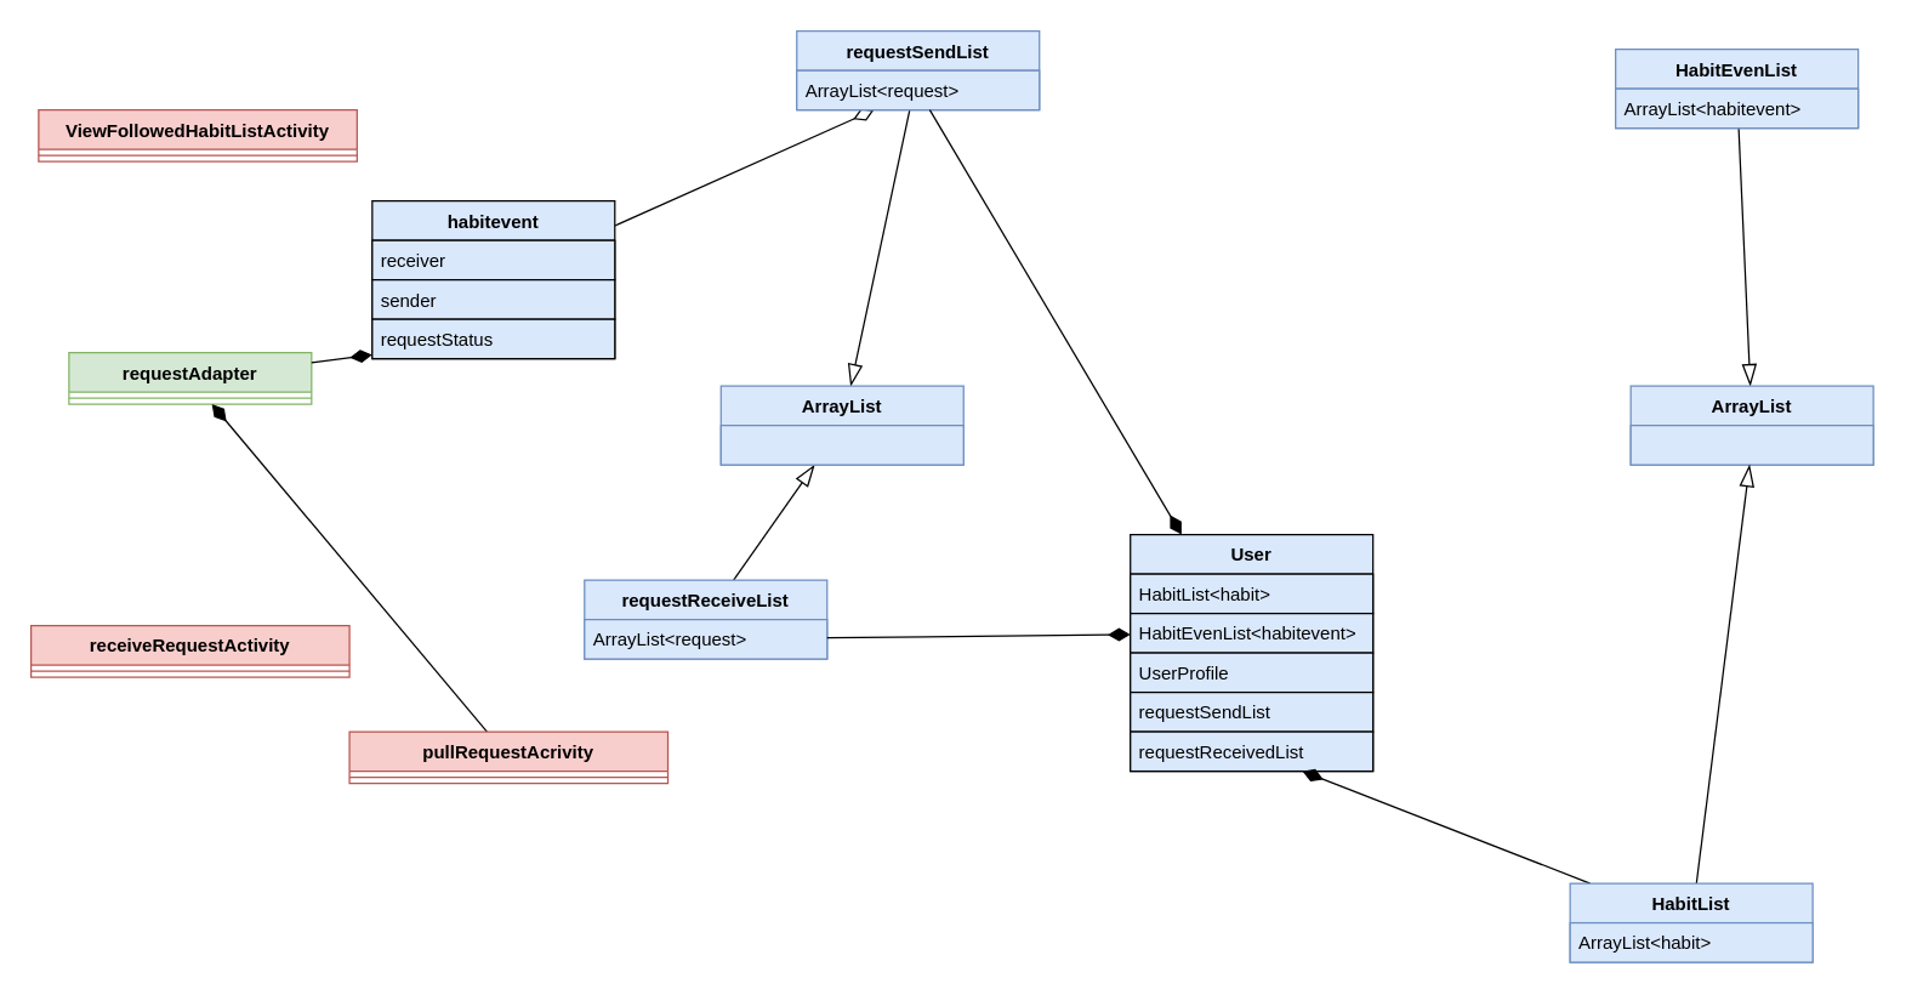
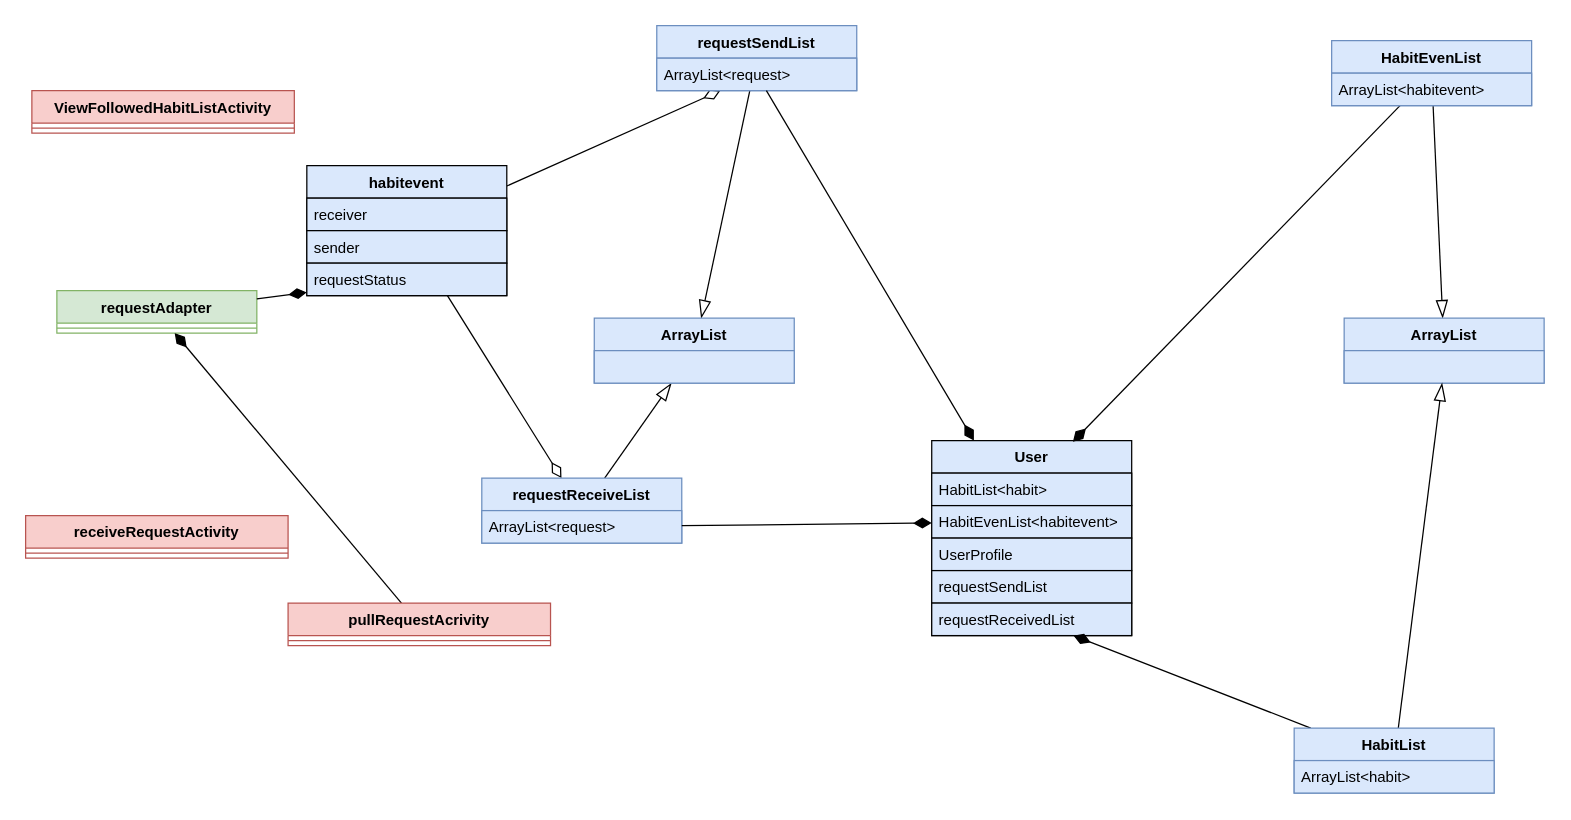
+ <mxCell id="35" style="edgeStyle=none;rounded=0;jumpStyle=line;orthogonalLoop=1;jettySize=auto;html=1;entryX=0.706;entryY=0.006;entryDx=0;entryDy=0;entryPerimeter=0;endArrow=diamondThin;endFill=1;endSize=12;strokeWidth=1;" edge="1" parent="1" source="36" target="26"><mxGeometry relative="1" as="geometry" /></mxCell>
+ <mxCell id="9" style="edgeStyle=none;rounded=0;jumpStyle=line;orthogonalLoop=1;jettySize=auto;html=1;endArrow=diamondThin;endFill=0;endSize=12;strokeWidth=1;" edge="1" parent="1" source="11" target="19"><mxGeometry relative="1" as="geometry" /></mxCell>
